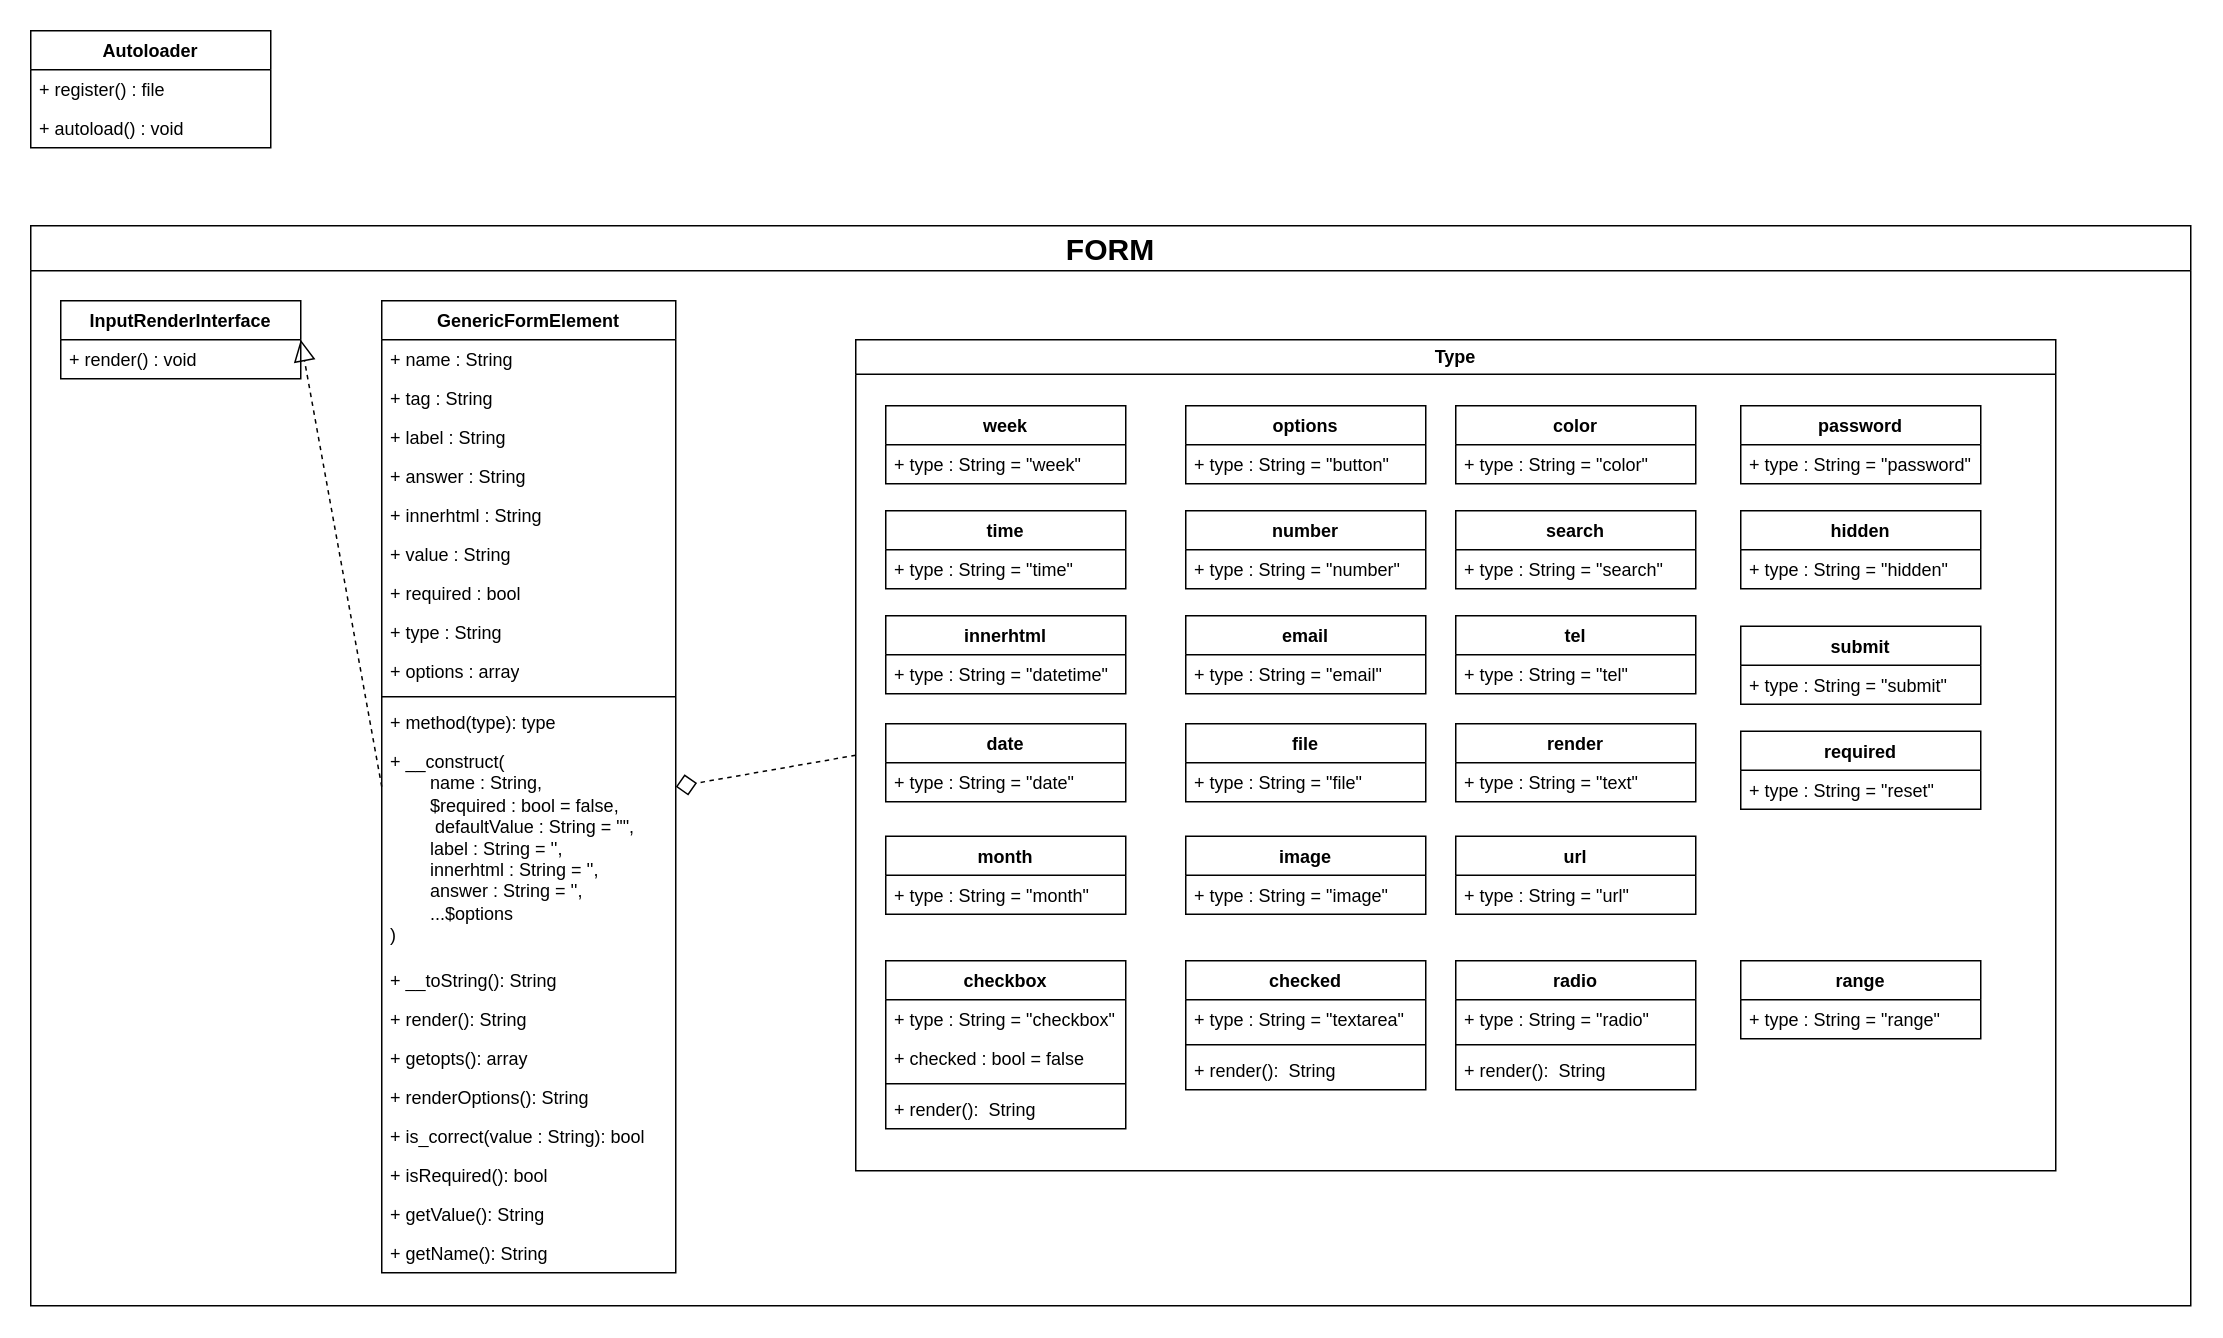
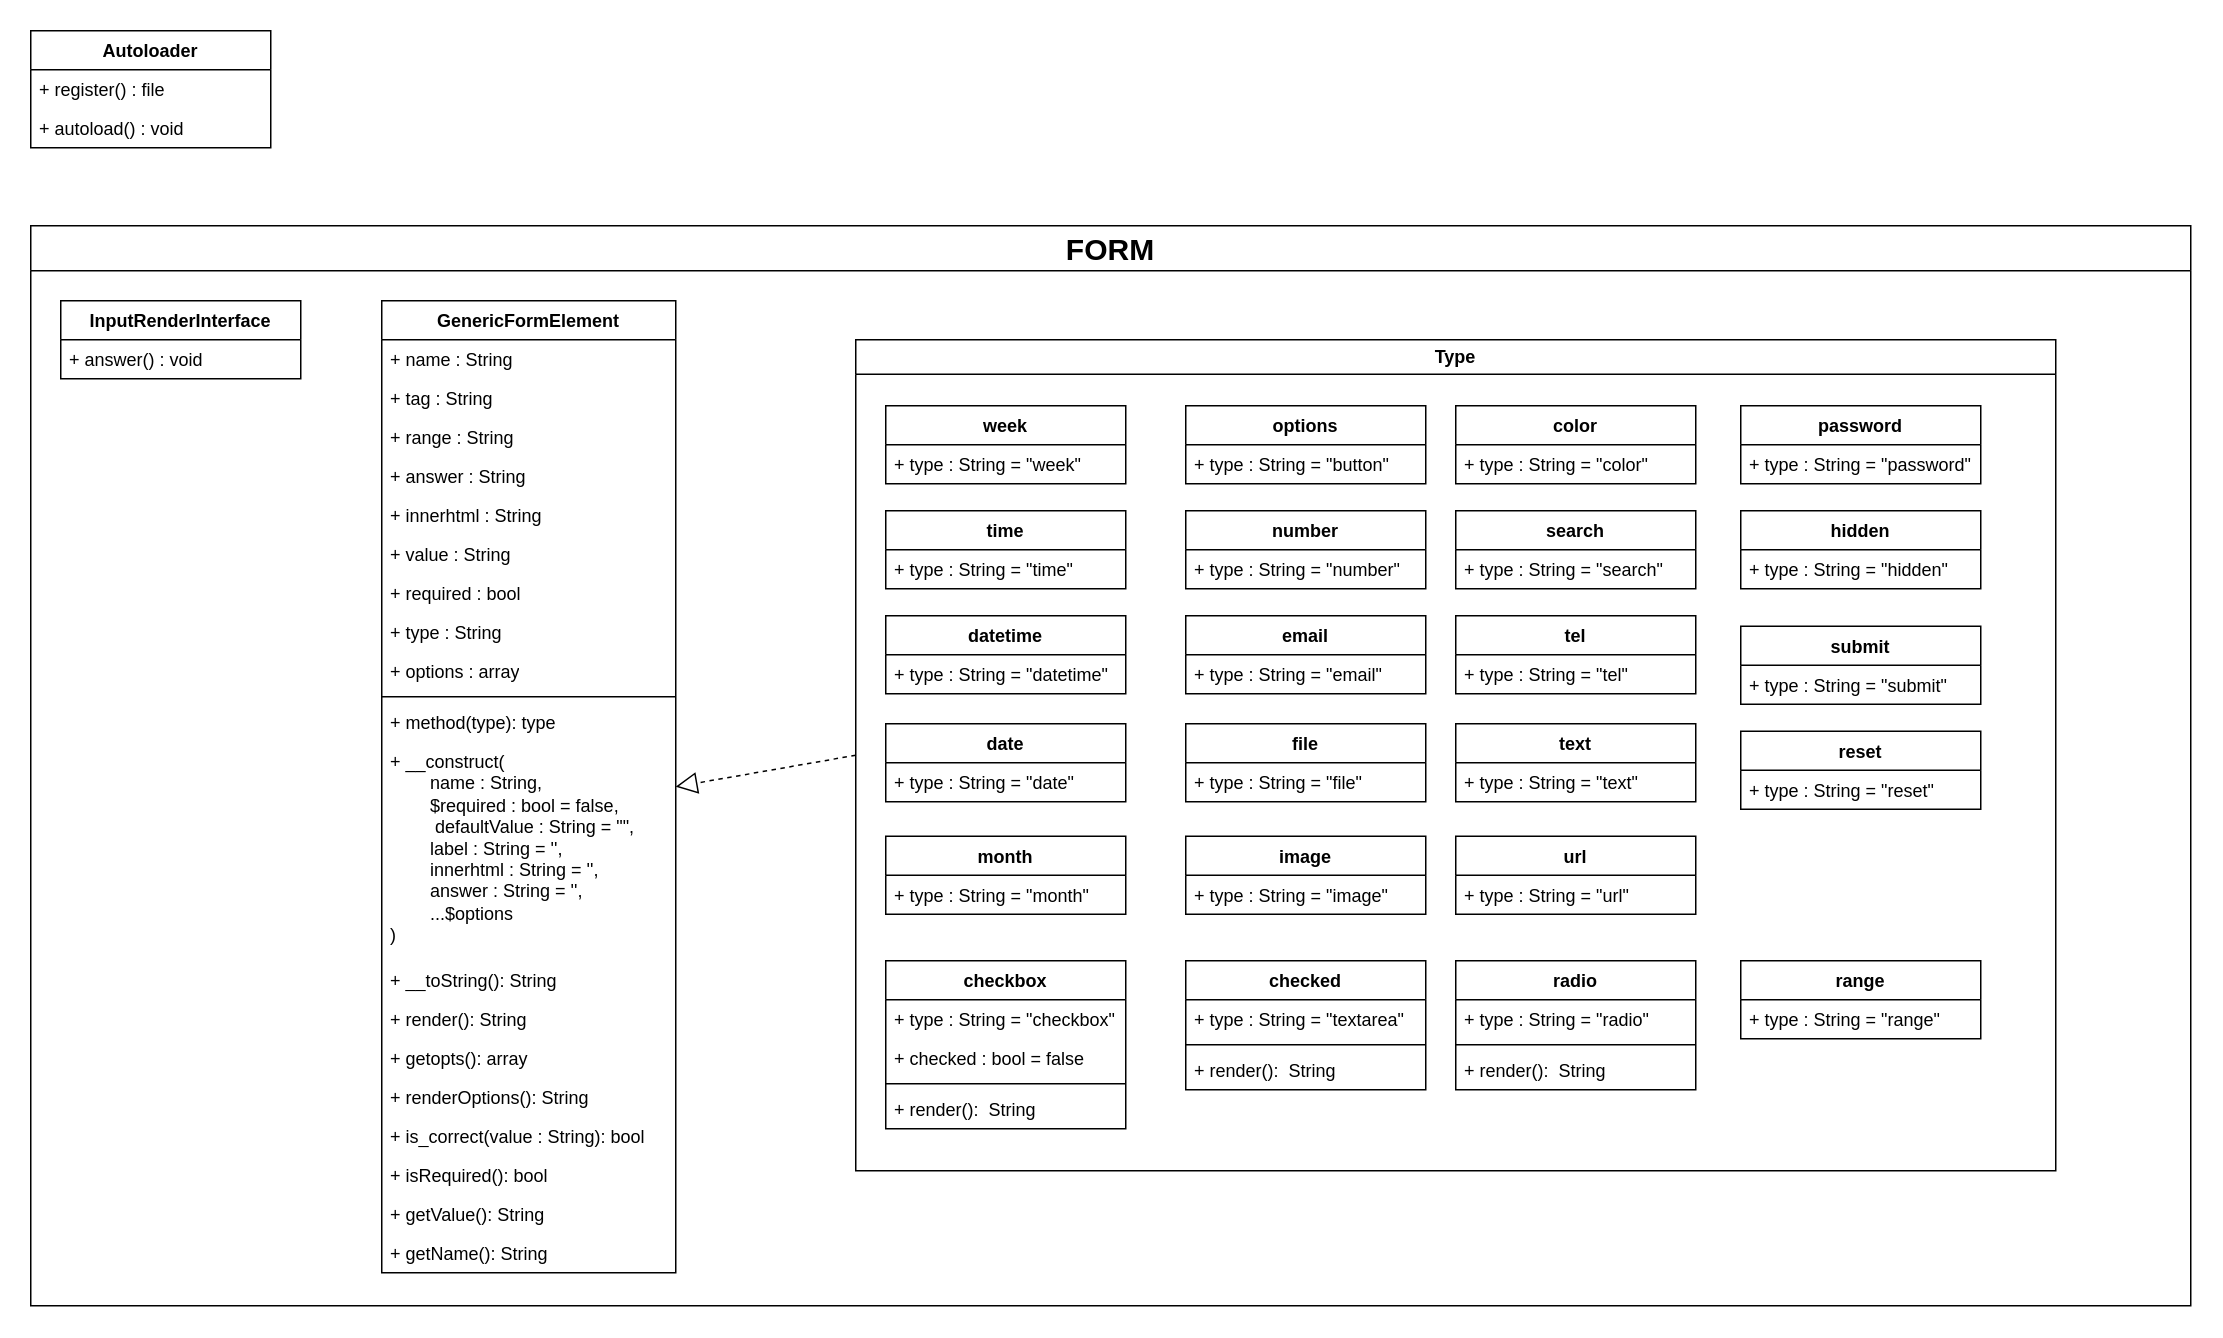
- <mxCell id="7" value="+ render() : void" style="text;strokeColor=none;fillColor=none;align=left;verticalAlign=top;spacingLeft=4;spacingRight=4;overflow=hidden;rotatable=0;points=[[0,0.5],[1,0.5]];portConstraint=eastwest;whiteSpace=wrap;html=1;" vertex="1" parent="6"><mxGeometry y="26" width="160" height="26" as="geometry" /></mxCell>
+ <mxCell id="7" value="+ answer() : void" style="text;strokeColor=none;fillColor=none;align=left;verticalAlign=top;spacingLeft=4;spacingRight=4;overflow=hidden;rotatable=0;points=[[0,0.5],[1,0.5]];portConstraint=eastwest;whiteSpace=wrap;html=1;" vertex="1" parent="6"><mxGeometry y="26" width="160" height="26" as="geometry" /></mxCell>
- <mxCell id="11" value="&lt;div&gt;+ label : String&lt;/div&gt;" style="text;strokeColor=none;fillColor=none;align=left;verticalAlign=top;spacingLeft=4;spacingRight=4;overflow=hidden;rotatable=0;points=[[0,0.5],[1,0.5]];portConstraint=eastwest;whiteSpace=wrap;html=1;" vertex="1" parent="8"><mxGeometry y="78" width="196" height="26" as="geometry" /></mxCell>
+ <mxCell id="11" value="&lt;div&gt;+ range : String&lt;/div&gt;" style="text;strokeColor=none;fillColor=none;align=left;verticalAlign=top;spacingLeft=4;spacingRight=4;overflow=hidden;rotatable=0;points=[[0,0.5],[1,0.5]];portConstraint=eastwest;whiteSpace=wrap;html=1;" vertex="1" parent="8"><mxGeometry y="78" width="196" height="26" as="geometry" /></mxCell>
- <mxCell id="29" value="" style="endArrow=block;dashed=1;endFill=0;endSize=12;html=1;rounded=0;exitX=0;exitY=0.5;exitDx=0;exitDy=0;entryX=1;entryY=0.5;entryDx=0;entryDy=0;" edge="1" parent="5" source="8" target="6"><mxGeometry width="160" relative="1" as="geometry"><mxPoint x="210" y="170" as="sourcePoint" /><mxPoint x="180" y="70" as="targetPoint" /></mxGeometry></mxCell>
- <mxCell id="45" value="innerhtml" style="swimlane;fontStyle=1;align=center;verticalAlign=top;childLayout=stackLayout;horizontal=1;startSize=26;horizontalStack=0;resizeParent=1;resizeParentMax=0;resizeLast=0;collapsible=1;marginBottom=0;whiteSpace=wrap;html=1;" vertex="1" parent="30"><mxGeometry x="20" y="184" width="160" height="52" as="geometry" /></mxCell>
+ <mxCell id="45" value="datetime" style="swimlane;fontStyle=1;align=center;verticalAlign=top;childLayout=stackLayout;horizontal=1;startSize=26;horizontalStack=0;resizeParent=1;resizeParentMax=0;resizeLast=0;collapsible=1;marginBottom=0;whiteSpace=wrap;html=1;" vertex="1" parent="30"><mxGeometry x="20" y="184" width="160" height="52" as="geometry" /></mxCell>
- <mxCell id="33" value="render" style="swimlane;fontStyle=1;align=center;verticalAlign=top;childLayout=stackLayout;horizontal=1;startSize=26;horizontalStack=0;resizeParent=1;resizeParentMax=0;resizeLast=0;collapsible=1;marginBottom=0;whiteSpace=wrap;html=1;" vertex="1" parent="30"><mxGeometry x="400" y="256" width="160" height="52" as="geometry" /></mxCell>
+ <mxCell id="33" value="text" style="swimlane;fontStyle=1;align=center;verticalAlign=top;childLayout=stackLayout;horizontal=1;startSize=26;horizontalStack=0;resizeParent=1;resizeParentMax=0;resizeLast=0;collapsible=1;marginBottom=0;whiteSpace=wrap;html=1;" vertex="1" parent="30"><mxGeometry x="400" y="256" width="160" height="52" as="geometry" /></mxCell>
- <mxCell id="63" value="required" style="swimlane;fontStyle=1;align=center;verticalAlign=top;childLayout=stackLayout;horizontal=1;startSize=26;horizontalStack=0;resizeParent=1;resizeParentMax=0;resizeLast=0;collapsible=1;marginBottom=0;whiteSpace=wrap;html=1;" vertex="1" parent="30"><mxGeometry x="590" y="261" width="160" height="52" as="geometry" /></mxCell>
+ <mxCell id="63" value="reset" style="swimlane;fontStyle=1;align=center;verticalAlign=top;childLayout=stackLayout;horizontal=1;startSize=26;horizontalStack=0;resizeParent=1;resizeParentMax=0;resizeLast=0;collapsible=1;marginBottom=0;whiteSpace=wrap;html=1;" vertex="1" parent="30"><mxGeometry x="590" y="261" width="160" height="52" as="geometry" /></mxCell>
- <mxCell id="80" value="" style="endArrow=diamond;dashed=1;endFill=0;endSize=12;html=1;rounded=0;entryX=1;entryY=0.5;entryDx=0;entryDy=0;exitX=0;exitY=0.5;exitDx=0;exitDy=0;" edge="1" parent="5" source="30" target="8"><mxGeometry width="160" relative="1" as="geometry"><mxPoint x="620" y="700" as="sourcePoint" /><mxPoint x="460" y="310" as="targetPoint" /></mxGeometry></mxCell>
+ <mxCell id="80" value="" style="endArrow=block;dashed=1;endFill=0;endSize=12;html=1;rounded=0;entryX=1;entryY=0.5;entryDx=0;entryDy=0;exitX=0;exitY=0.5;exitDx=0;exitDy=0;" edge="1" parent="5" source="30" target="8"><mxGeometry width="160" relative="1" as="geometry"><mxPoint x="620" y="700" as="sourcePoint" /><mxPoint x="460" y="310" as="targetPoint" /></mxGeometry></mxCell>
